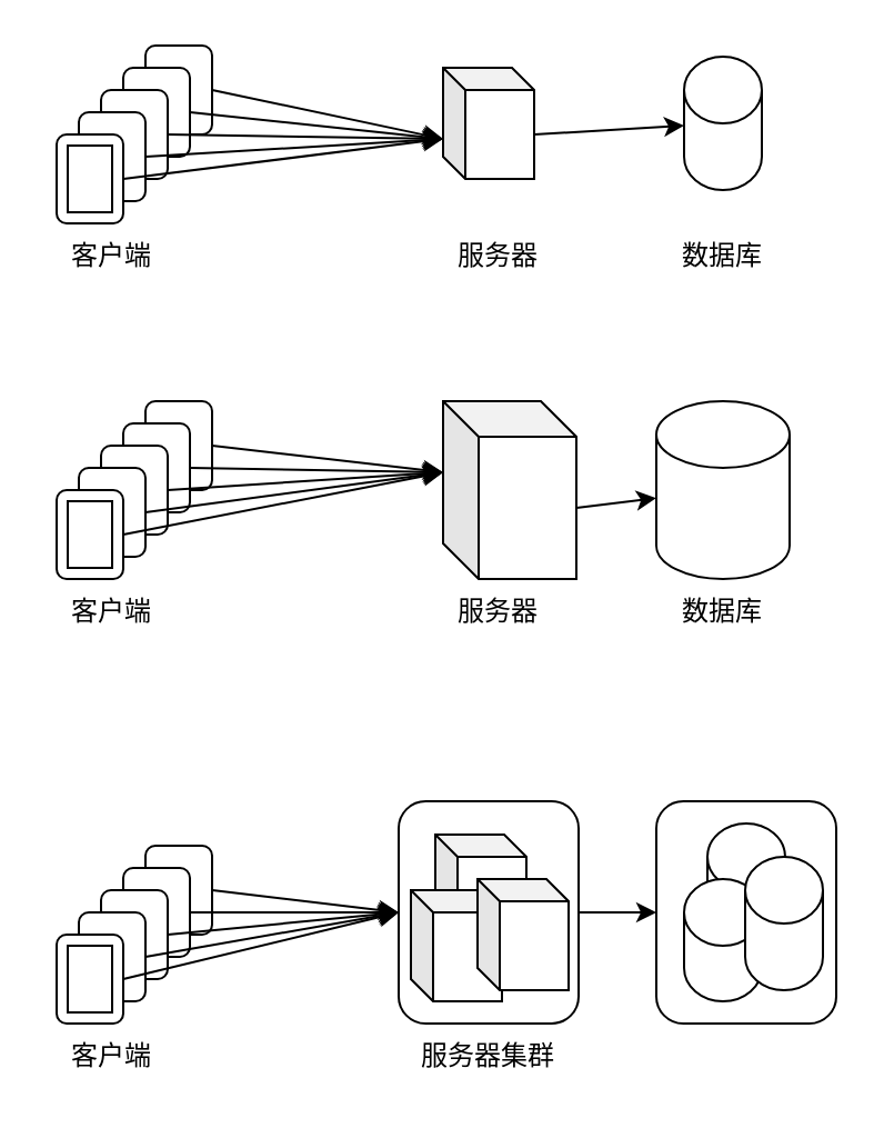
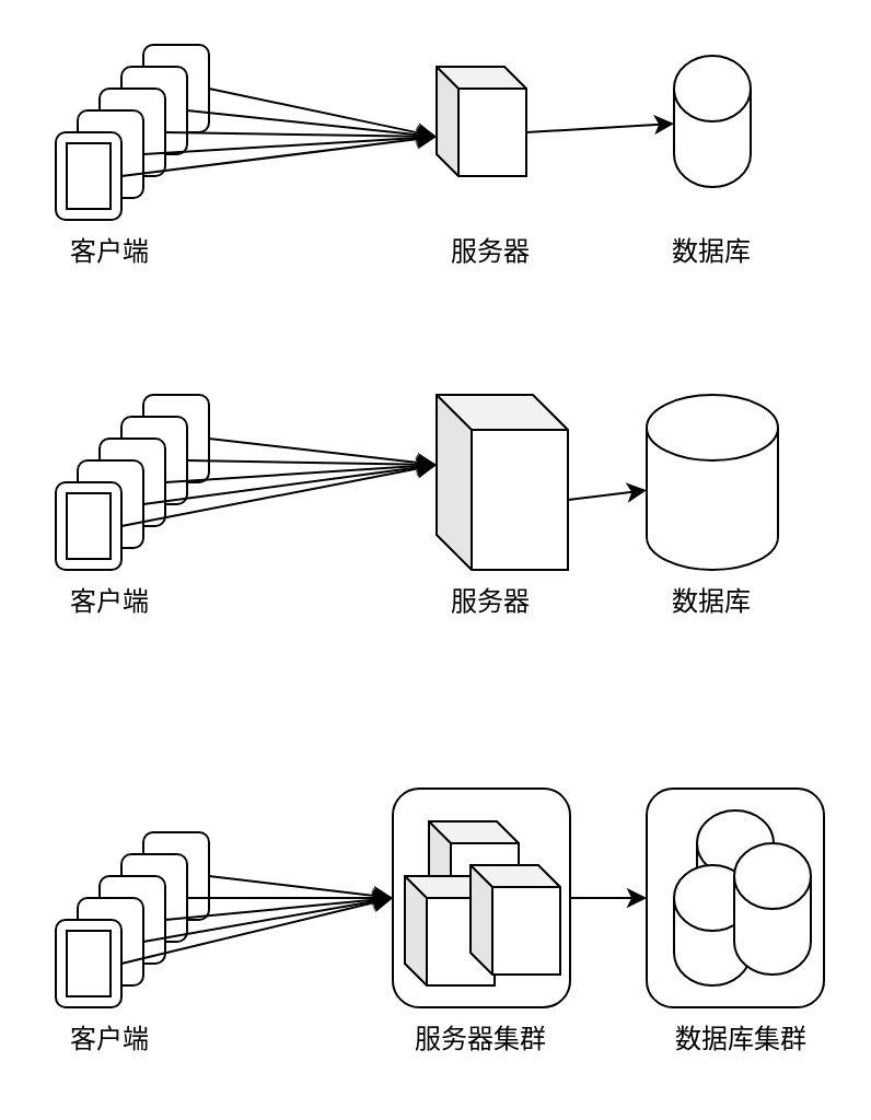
+ <mxCell id="36" value="数据库集群" style="text;html=1;align=center;verticalAlign=middle;whiteSpace=wrap;rounded=0;" parent="1" vertex="1"><mxGeometry x="305.5" y="460" width="64.5" height="30" as="geometry" /></mxCell>
